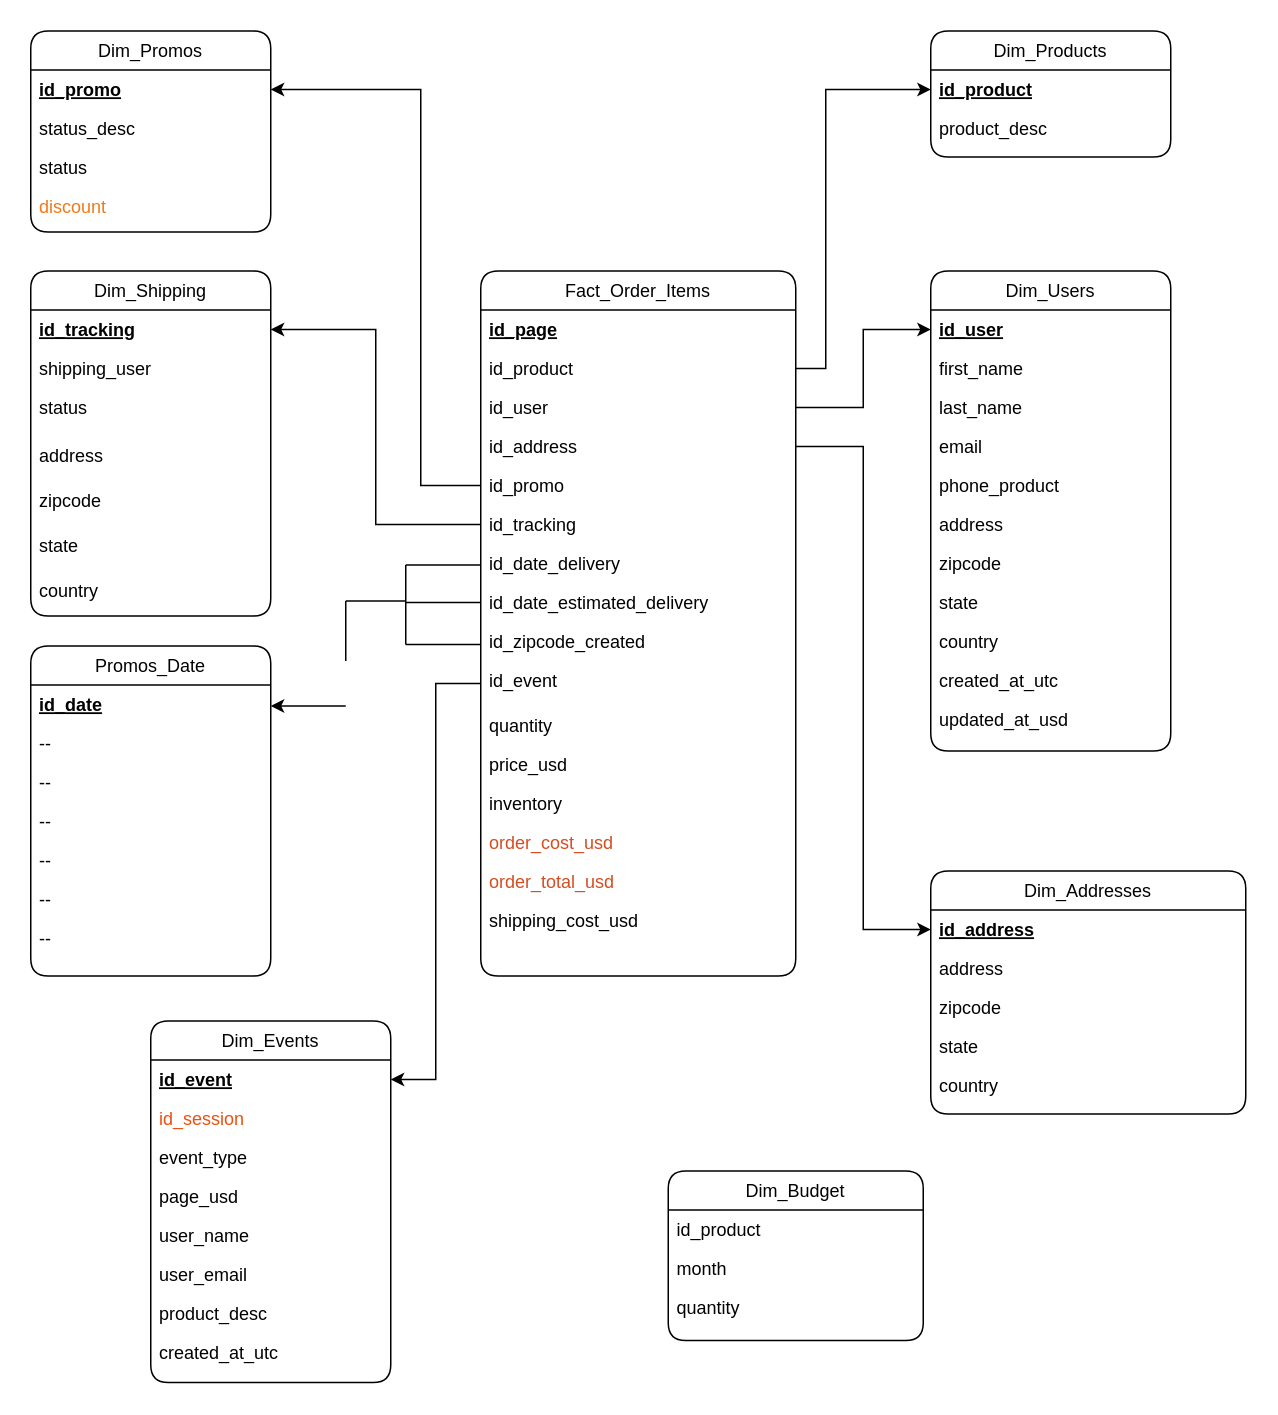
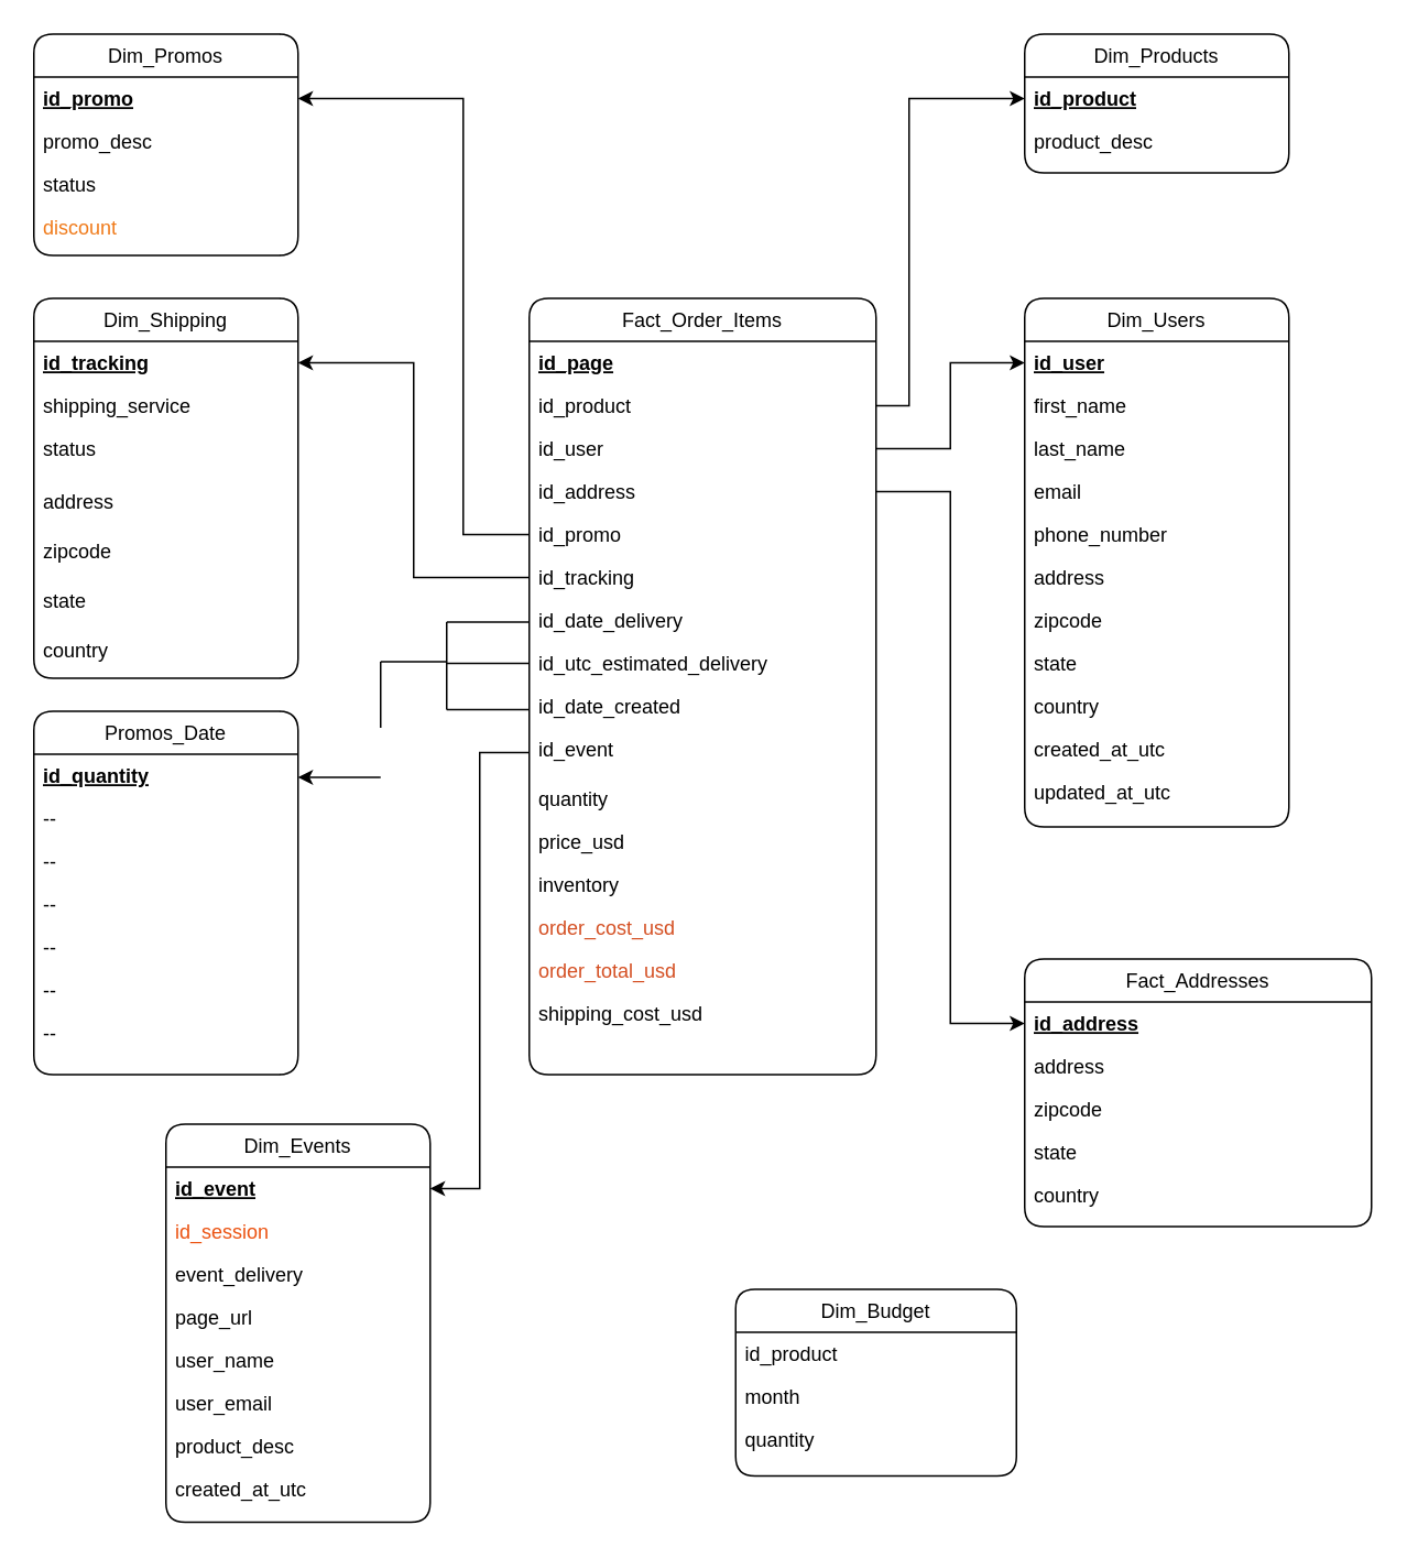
- <mxCell id="16" value="status_desc" style="text;align=left;verticalAlign=top;spacingLeft=4;spacingRight=4;overflow=hidden;rotatable=0;points=[[0,0.5],[1,0.5]];portConstraint=eastwest;rounded=0;shadow=0;html=0;" parent="14" vertex="1"><mxGeometry y="52" width="160" height="26" as="geometry" /></mxCell>
+ <mxCell id="16" value="promo_desc" style="text;align=left;verticalAlign=top;spacingLeft=4;spacingRight=4;overflow=hidden;rotatable=0;points=[[0,0.5],[1,0.5]];portConstraint=eastwest;rounded=0;shadow=0;html=0;" parent="14" vertex="1"><mxGeometry y="52" width="160" height="26" as="geometry" /></mxCell>
- <mxCell id="24" value="shipping_user" style="text;align=left;verticalAlign=top;spacingLeft=4;spacingRight=4;overflow=hidden;rotatable=0;points=[[0,0.5],[1,0.5]];portConstraint=eastwest;rounded=0;shadow=0;html=0;" parent="22" vertex="1"><mxGeometry y="52" width="160" height="26" as="geometry" /></mxCell>
+ <mxCell id="24" value="shipping_service" style="text;align=left;verticalAlign=top;spacingLeft=4;spacingRight=4;overflow=hidden;rotatable=0;points=[[0,0.5],[1,0.5]];portConstraint=eastwest;rounded=0;shadow=0;html=0;" parent="22" vertex="1"><mxGeometry y="52" width="160" height="26" as="geometry" /></mxCell>
- <mxCell id="7" value="phone_product" style="text;align=left;verticalAlign=top;spacingLeft=4;spacingRight=4;overflow=hidden;rotatable=0;points=[[0,0.5],[1,0.5]];portConstraint=eastwest;" parent="2" vertex="1"><mxGeometry y="130" width="160" height="26" as="geometry" /></mxCell>
+ <mxCell id="7" value="phone_number" style="text;align=left;verticalAlign=top;spacingLeft=4;spacingRight=4;overflow=hidden;rotatable=0;points=[[0,0.5],[1,0.5]];portConstraint=eastwest;" parent="2" vertex="1"><mxGeometry y="130" width="160" height="26" as="geometry" /></mxCell>
- <mxCell id="53" value="id_date_estimated_delivery" style="text;align=left;verticalAlign=top;spacingLeft=4;spacingRight=4;overflow=hidden;rotatable=0;points=[[0,0.5],[1,0.5]];portConstraint=eastwest;" parent="45" vertex="1"><mxGeometry y="208" width="210" height="26" as="geometry" /></mxCell>
+ <mxCell id="53" value="id_utc_estimated_delivery" style="text;align=left;verticalAlign=top;spacingLeft=4;spacingRight=4;overflow=hidden;rotatable=0;points=[[0,0.5],[1,0.5]];portConstraint=eastwest;" parent="45" vertex="1"><mxGeometry y="208" width="210" height="26" as="geometry" /></mxCell>
- <mxCell id="54" value="id_zipcode_created" style="text;align=left;verticalAlign=top;spacingLeft=4;spacingRight=4;overflow=hidden;rotatable=0;points=[[0,0.5],[1,0.5]];portConstraint=eastwest;strokeColor=none;" parent="45" vertex="1"><mxGeometry y="234" width="210" height="26" as="geometry" /></mxCell>
+ <mxCell id="54" value="id_date_created" style="text;align=left;verticalAlign=top;spacingLeft=4;spacingRight=4;overflow=hidden;rotatable=0;points=[[0,0.5],[1,0.5]];portConstraint=eastwest;strokeColor=none;" parent="45" vertex="1"><mxGeometry y="234" width="210" height="26" as="geometry" /></mxCell>
- <mxCell id="37" value="id_date" style="text;align=left;verticalAlign=top;spacingLeft=4;spacingRight=4;overflow=hidden;rotatable=0;points=[[0,0.5],[1,0.5]];portConstraint=eastwest;fontStyle=5" parent="36" vertex="1"><mxGeometry y="26" width="160" height="26" as="geometry" /></mxCell>
+ <mxCell id="37" value="id_quantity" style="text;align=left;verticalAlign=top;spacingLeft=4;spacingRight=4;overflow=hidden;rotatable=0;points=[[0,0.5],[1,0.5]];portConstraint=eastwest;fontStyle=5" parent="36" vertex="1"><mxGeometry y="26" width="160" height="26" as="geometry" /></mxCell>
- <mxCell id="13" value="updated_at_usd" style="text;align=left;verticalAlign=top;spacingLeft=4;spacingRight=4;overflow=hidden;rotatable=0;points=[[0,0.5],[1,0.5]];portConstraint=eastwest;rounded=0;shadow=0;html=0;" parent="2" vertex="1"><mxGeometry y="286" width="160" height="26" as="geometry" /></mxCell>
+ <mxCell id="13" value="updated_at_utc" style="text;align=left;verticalAlign=top;spacingLeft=4;spacingRight=4;overflow=hidden;rotatable=0;points=[[0,0.5],[1,0.5]];portConstraint=eastwest;rounded=0;shadow=0;html=0;" parent="2" vertex="1"><mxGeometry y="286" width="160" height="26" as="geometry" /></mxCell>
- <mxCell id="30" value="Dim_Addresses" style="swimlane;fontStyle=0;align=center;verticalAlign=top;childLayout=stackLayout;horizontal=1;startSize=26;horizontalStack=0;resizeParent=1;resizeLast=0;collapsible=1;marginBottom=0;rounded=1;shadow=0;strokeWidth=1;" parent="1" vertex="1"><mxGeometry x="620" y="580" width="210" height="162" as="geometry"><mxRectangle x="550" y="140" width="160" height="26" as="alternateBounds" /></mxGeometry></mxCell>
+ <mxCell id="30" value="Fact_Addresses" style="swimlane;fontStyle=0;align=center;verticalAlign=top;childLayout=stackLayout;horizontal=1;startSize=26;horizontalStack=0;resizeParent=1;resizeLast=0;collapsible=1;marginBottom=0;rounded=1;shadow=0;strokeWidth=1;" parent="1" vertex="1"><mxGeometry x="620" y="580" width="210" height="162" as="geometry"><mxRectangle x="550" y="140" width="160" height="26" as="alternateBounds" /></mxGeometry></mxCell>
- <mxCell id="77" value="event_type" style="text;align=left;verticalAlign=top;spacingLeft=4;spacingRight=4;overflow=hidden;rotatable=0;points=[[0,0.5],[1,0.5]];portConstraint=eastwest;rounded=0;shadow=0;html=0;" parent="74" vertex="1"><mxGeometry y="78" width="160" height="26" as="geometry" /></mxCell>
+ <mxCell id="77" value="event_delivery" style="text;align=left;verticalAlign=top;spacingLeft=4;spacingRight=4;overflow=hidden;rotatable=0;points=[[0,0.5],[1,0.5]];portConstraint=eastwest;rounded=0;shadow=0;html=0;" parent="74" vertex="1"><mxGeometry y="78" width="160" height="26" as="geometry" /></mxCell>
- <mxCell id="78" value="page_usd" style="text;align=left;verticalAlign=top;spacingLeft=4;spacingRight=4;overflow=hidden;rotatable=0;points=[[0,0.5],[1,0.5]];portConstraint=eastwest;" parent="74" vertex="1"><mxGeometry y="104" width="160" height="26" as="geometry" /></mxCell>
+ <mxCell id="78" value="page_url" style="text;align=left;verticalAlign=top;spacingLeft=4;spacingRight=4;overflow=hidden;rotatable=0;points=[[0,0.5],[1,0.5]];portConstraint=eastwest;" parent="74" vertex="1"><mxGeometry y="104" width="160" height="26" as="geometry" /></mxCell>
